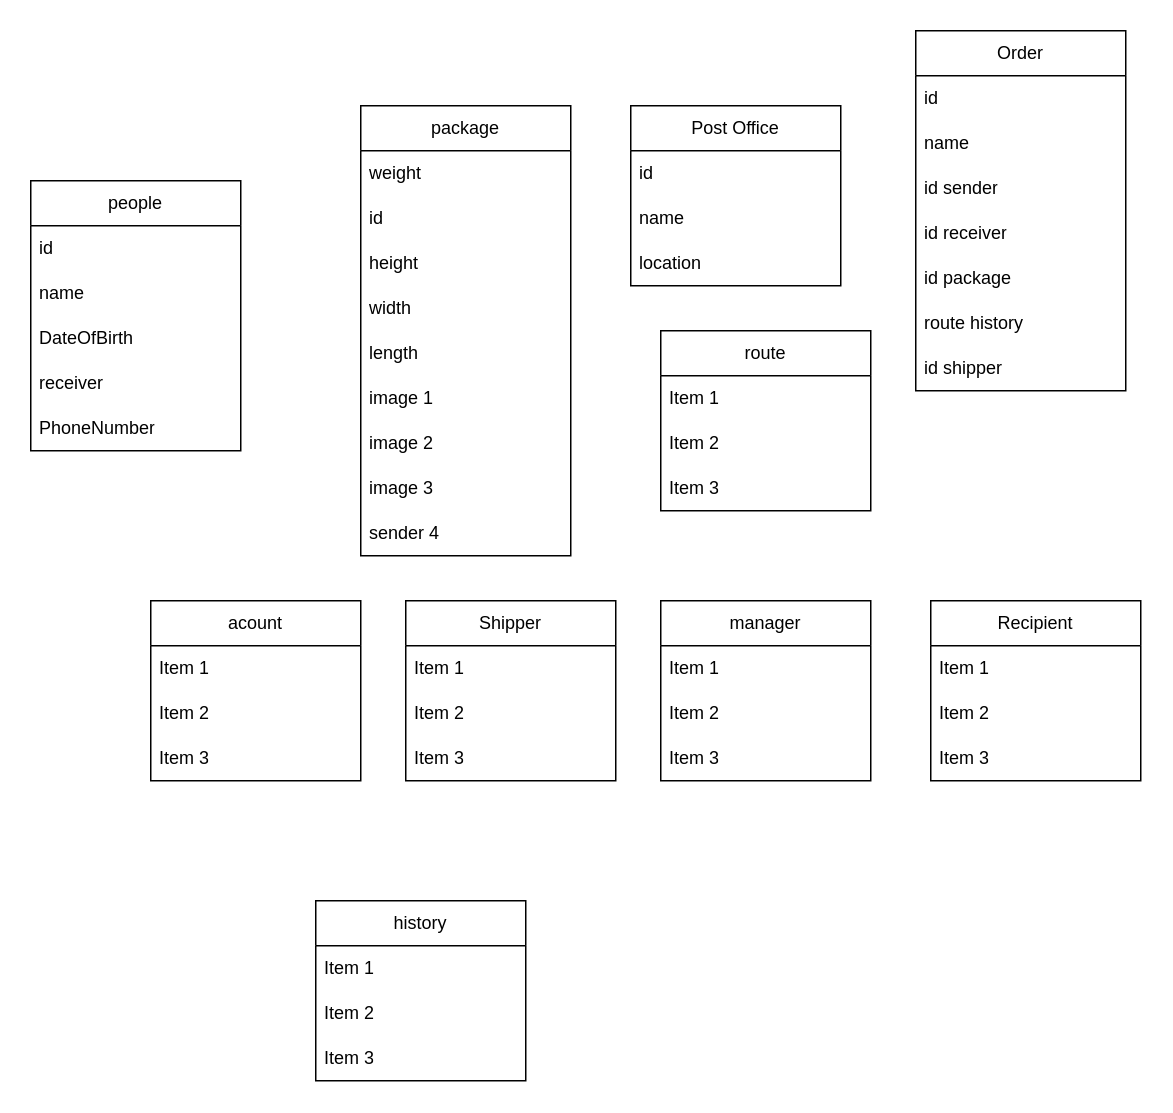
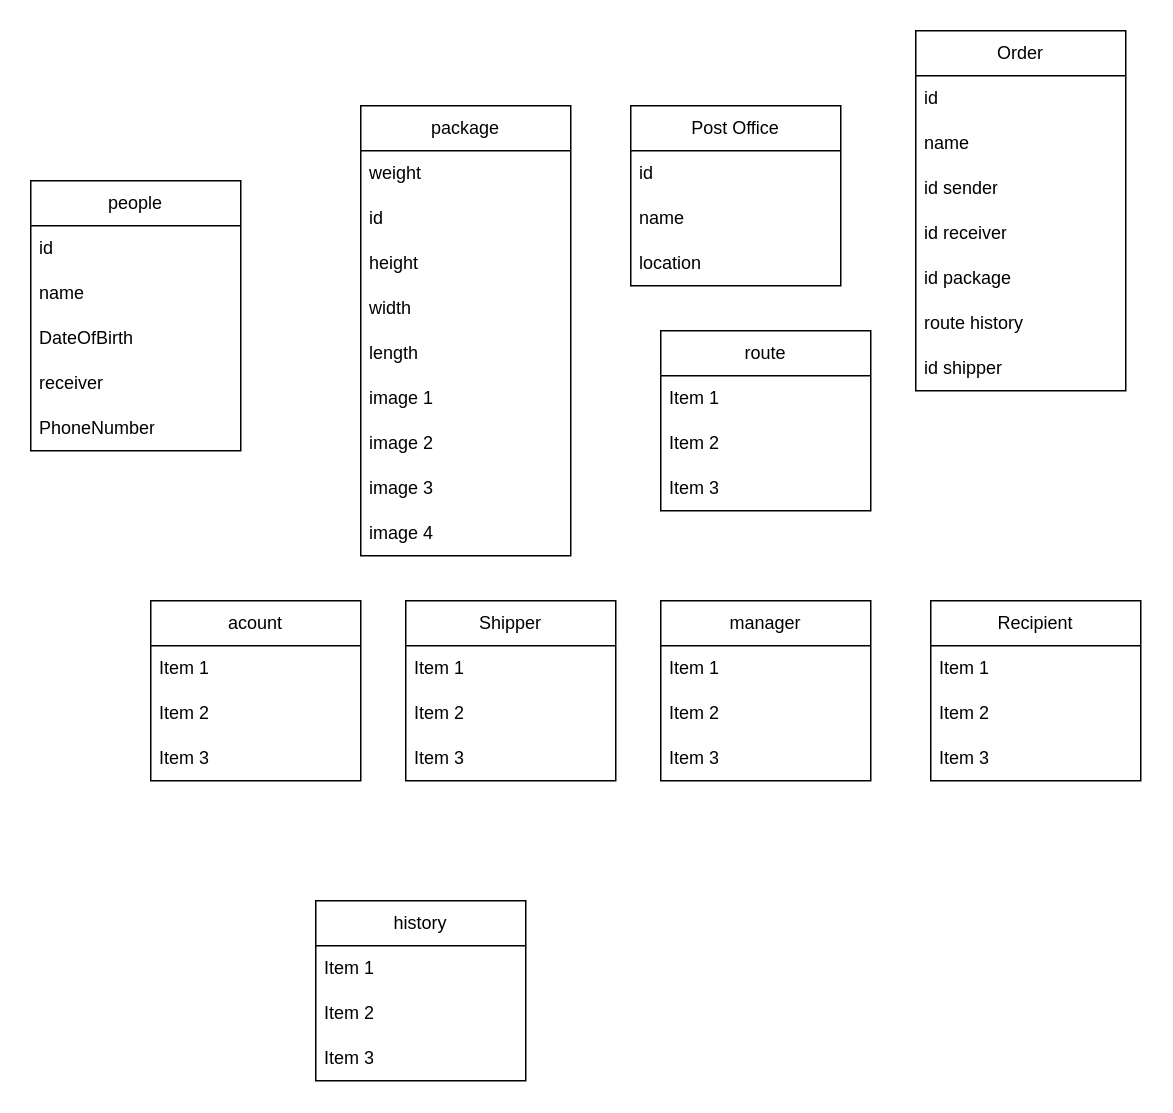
- <mxCell id="17" value="sender 4" style="text;strokeColor=none;fillColor=none;align=left;verticalAlign=middle;spacingLeft=4;spacingRight=4;overflow=hidden;points=[[0,0.5],[1,0.5]];portConstraint=eastwest;rotatable=0;whiteSpace=wrap;html=1;" parent="8" vertex="1"><mxGeometry y="270" width="140" height="30" as="geometry" /></mxCell>
+ <mxCell id="17" value="image 4" style="text;strokeColor=none;fillColor=none;align=left;verticalAlign=middle;spacingLeft=4;spacingRight=4;overflow=hidden;points=[[0,0.5],[1,0.5]];portConstraint=eastwest;rotatable=0;whiteSpace=wrap;html=1;" parent="8" vertex="1"><mxGeometry y="270" width="140" height="30" as="geometry" /></mxCell>
